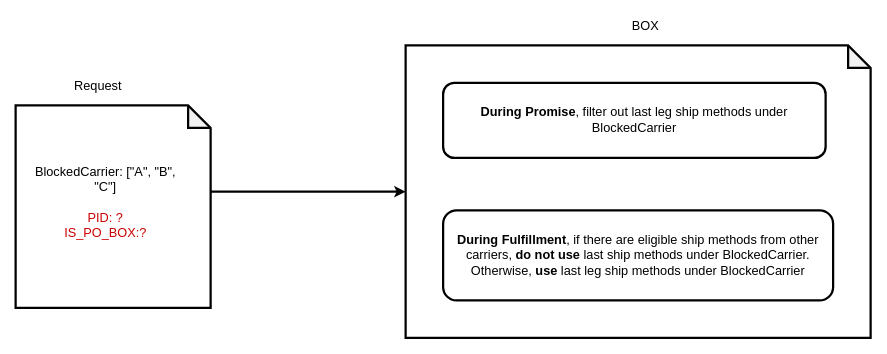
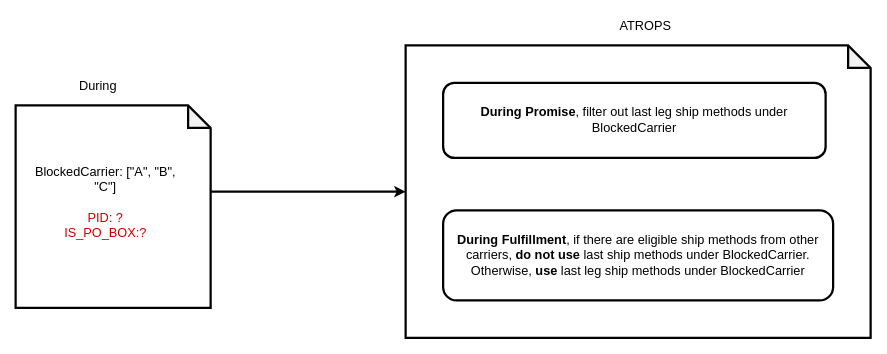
- <mxCell id="4" value="BOX" style="text;html=1;strokeColor=none;fillColor=none;align=center;verticalAlign=middle;whiteSpace=wrap;rounded=0;strokeWidth=3;fontSize=17;" vertex="1" parent="1"><mxGeometry x="830" y="20" width="60" height="30" as="geometry" /></mxCell>
+ <mxCell id="4" value="ATROPS" style="text;html=1;strokeColor=none;fillColor=none;align=center;verticalAlign=middle;whiteSpace=wrap;rounded=0;strokeWidth=3;fontSize=17;" vertex="1" parent="1"><mxGeometry x="830" y="20" width="60" height="30" as="geometry" /></mxCell>
- <mxCell id="9" value="Request" style="text;html=1;strokeColor=none;fillColor=none;align=center;verticalAlign=middle;whiteSpace=wrap;rounded=0;strokeWidth=3;fontSize=17;" vertex="1" parent="7"><mxGeometry x="80" width="60" height="30" as="geometry" /></mxCell>
+ <mxCell id="9" value="During" style="text;html=1;strokeColor=none;fillColor=none;align=center;verticalAlign=middle;whiteSpace=wrap;rounded=0;strokeWidth=3;fontSize=17;" vertex="1" parent="7"><mxGeometry x="80" width="60" height="30" as="geometry" /></mxCell>
